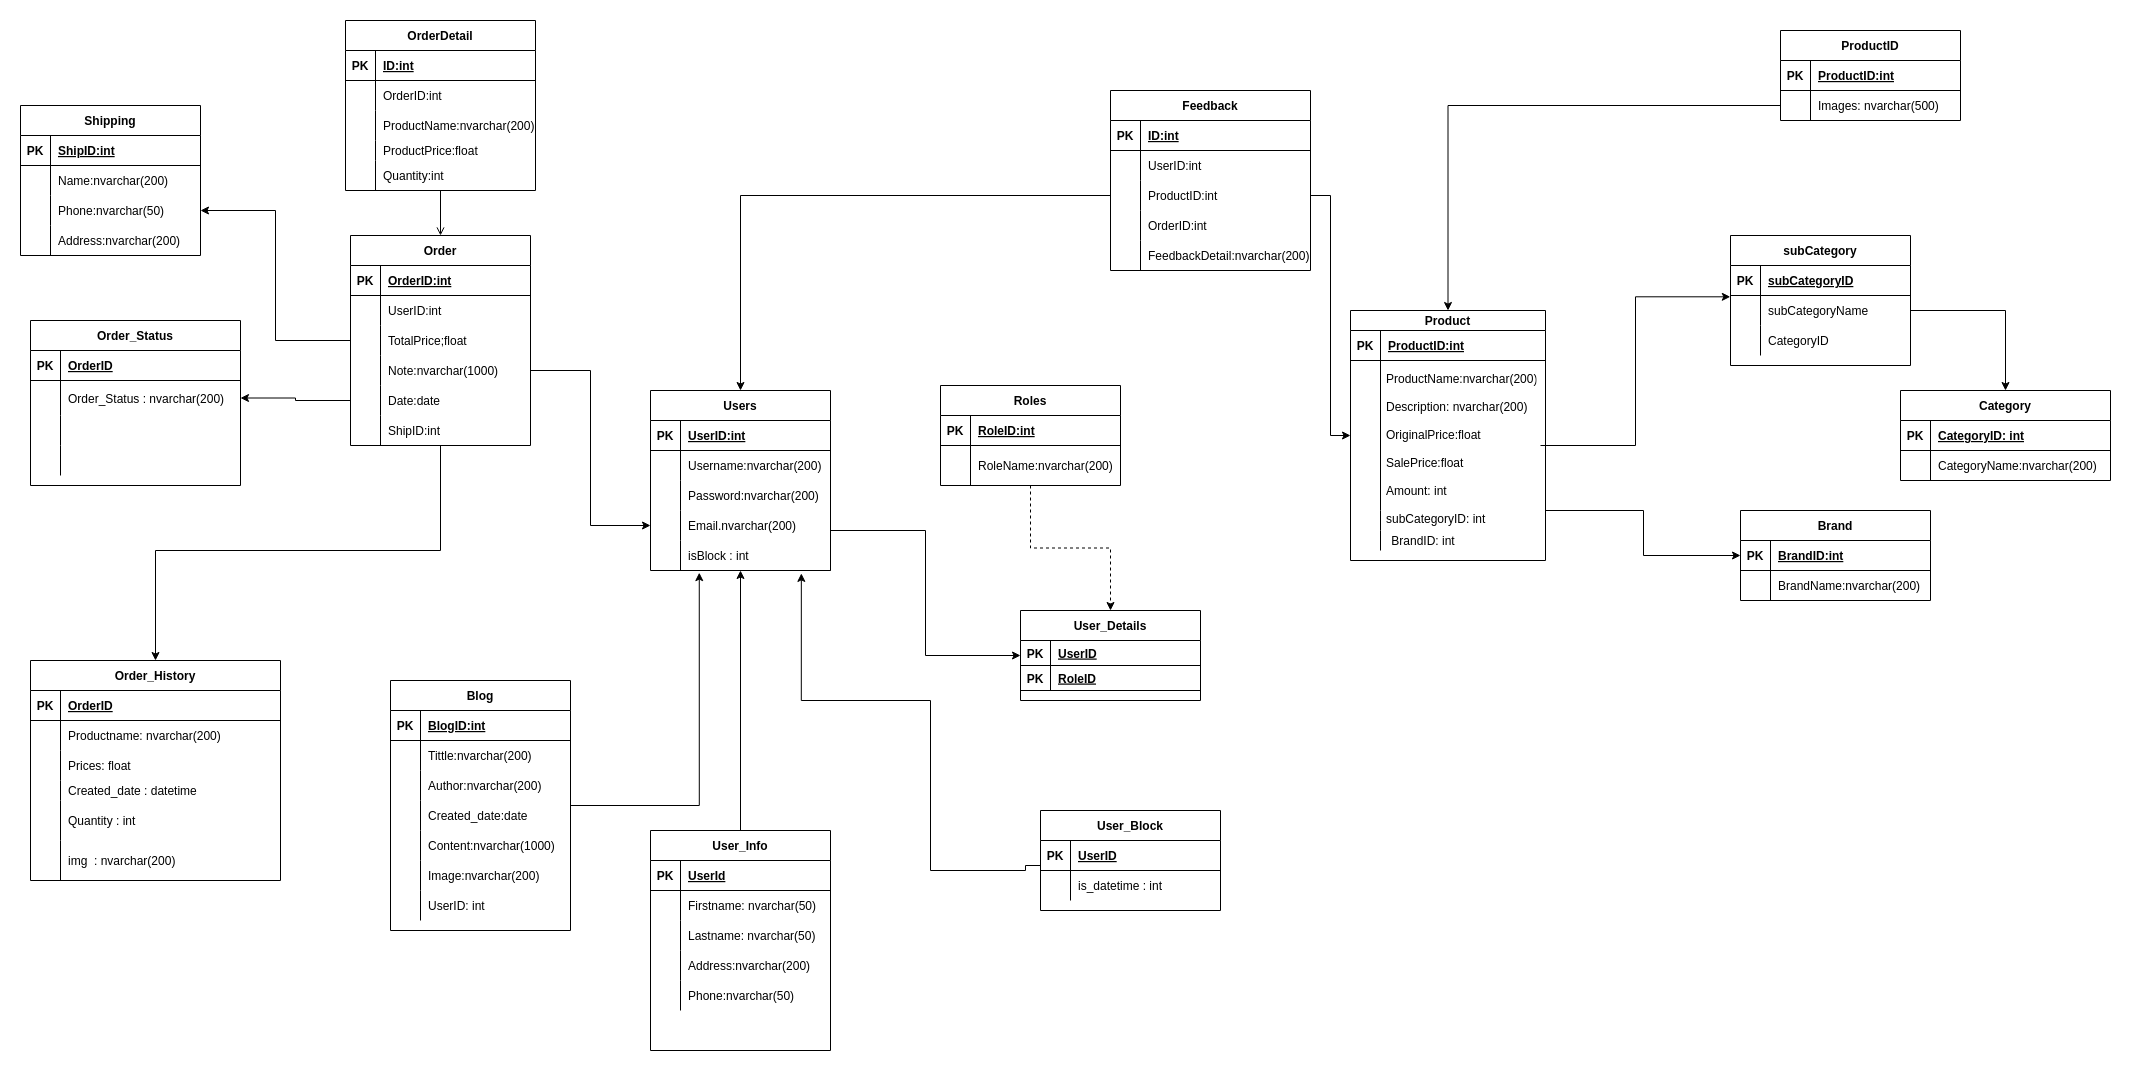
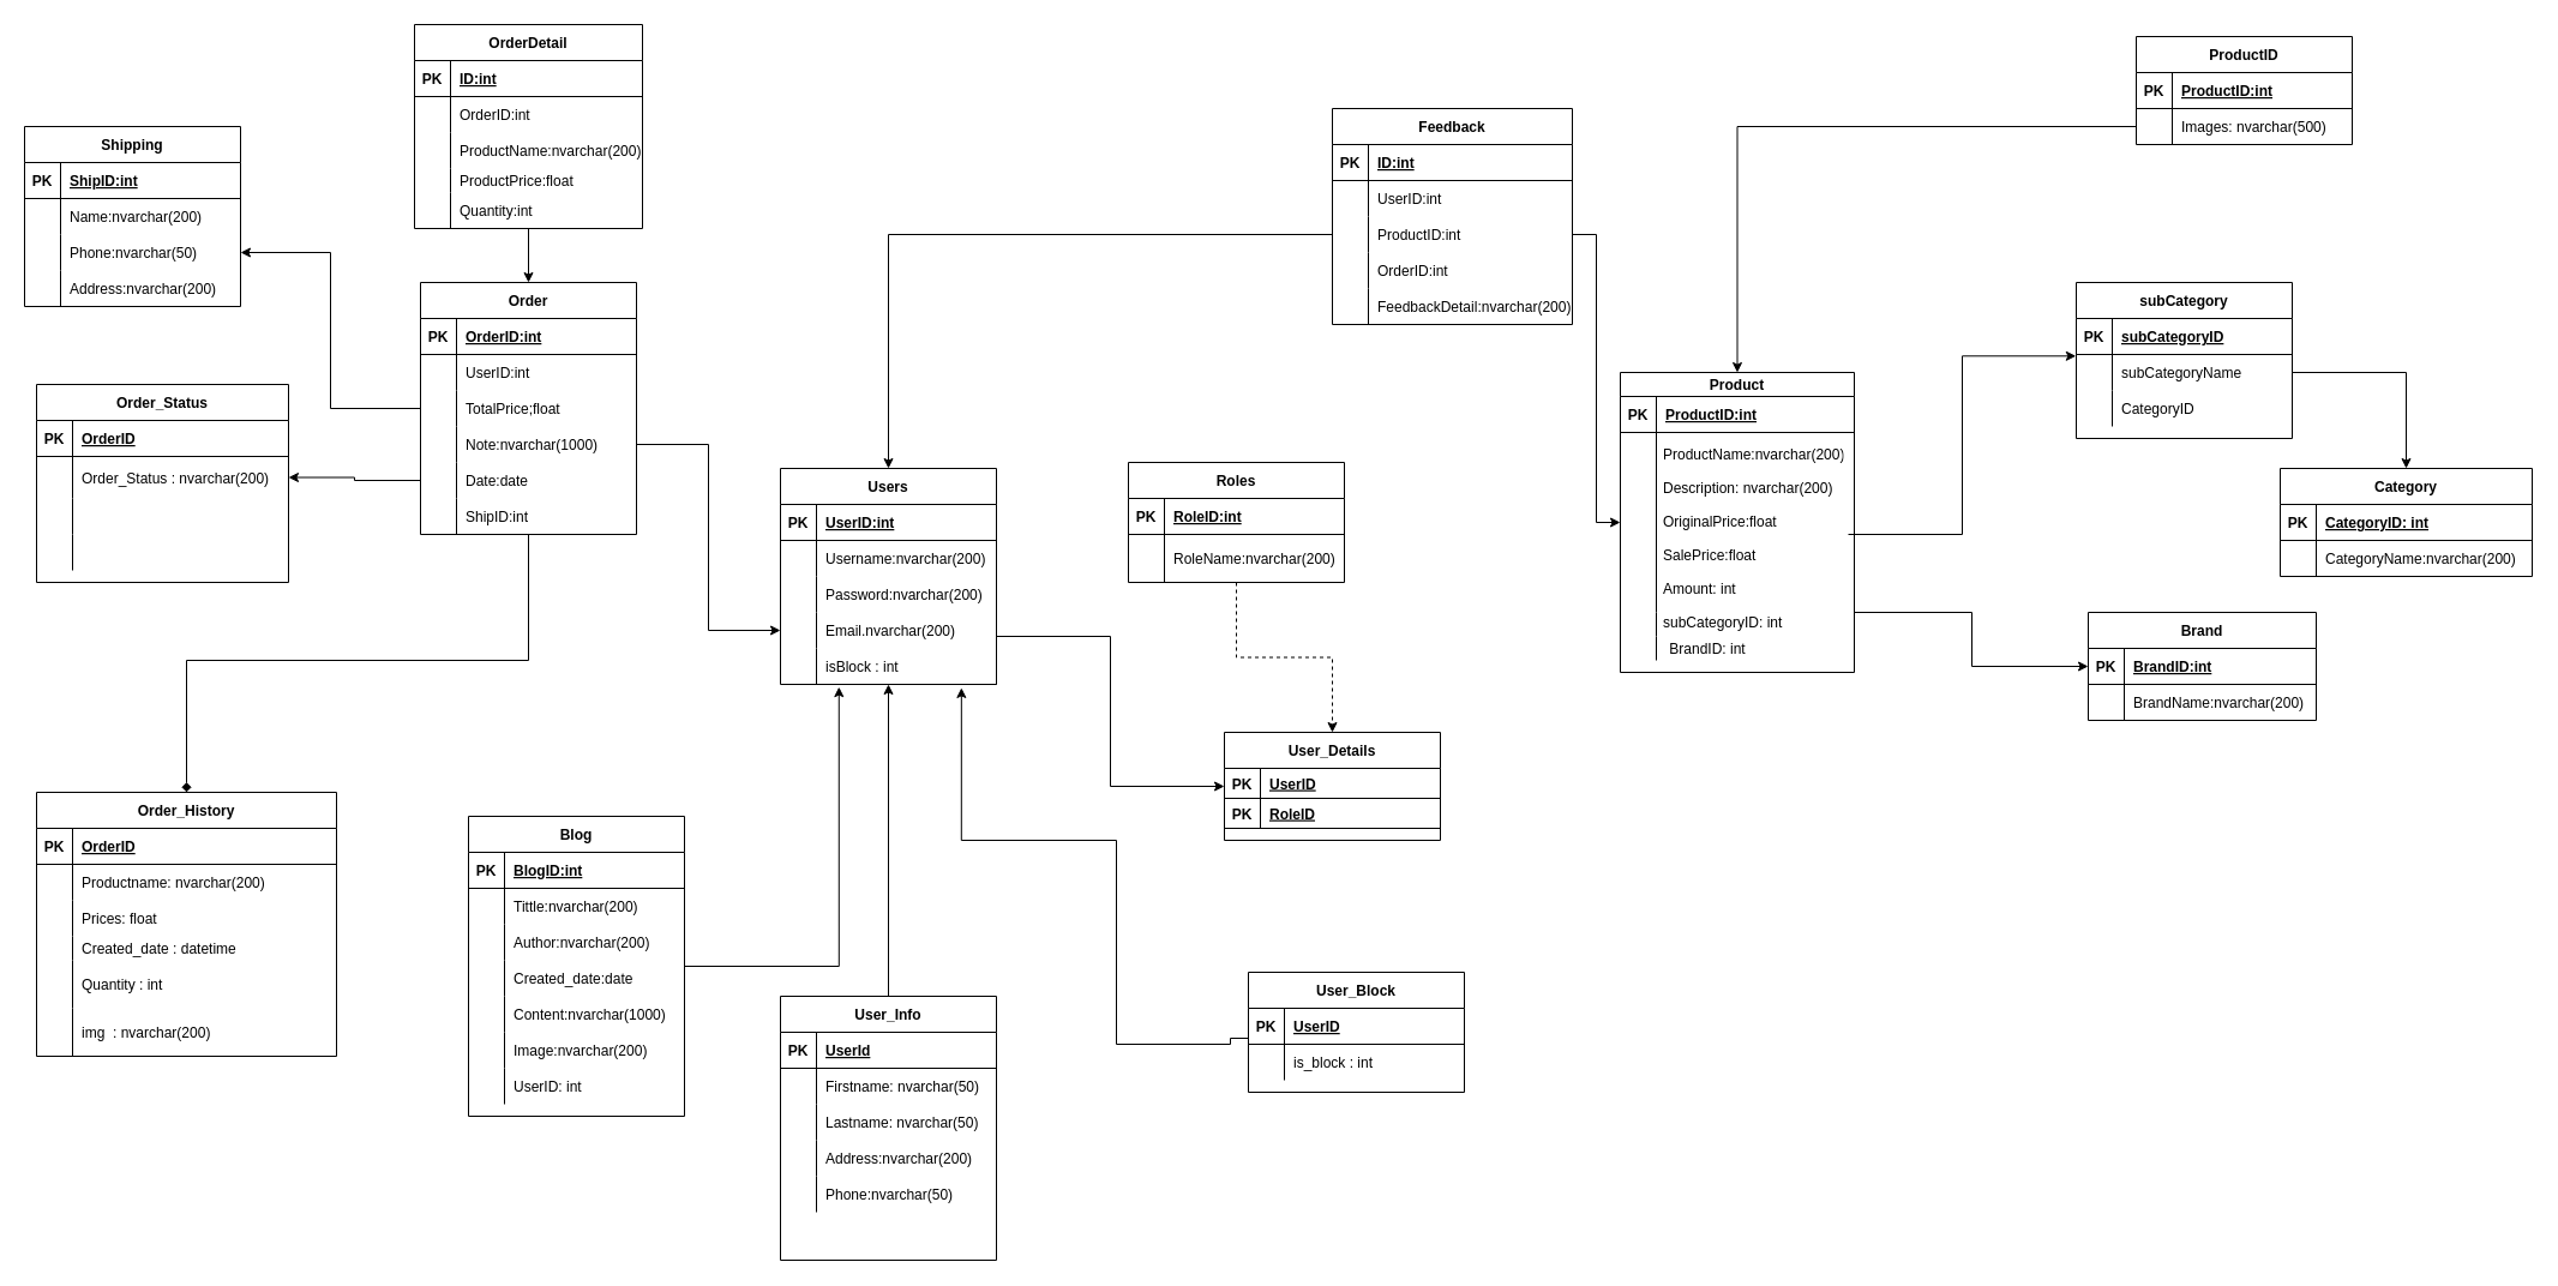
- <mxCell id="95" style="edgeStyle=orthogonalEdgeStyle;rounded=0;orthogonalLoop=1;jettySize=auto;html=1;entryX=0.5;entryY=0;entryDx=0;entryDy=0;endArrow=open;" parent="1" source="96" target="76" edge="1"><mxGeometry relative="1" as="geometry" /></mxCell>
+ <mxCell id="95" style="edgeStyle=orthogonalEdgeStyle;rounded=0;orthogonalLoop=1;jettySize=auto;html=1;entryX=0.5;entryY=0;entryDx=0;entryDy=0;" parent="1" source="96" target="76" edge="1"><mxGeometry relative="1" as="geometry" /></mxCell>
- <mxCell id="75" style="edgeStyle=orthogonalEdgeStyle;rounded=0;orthogonalLoop=1;jettySize=auto;html=1;entryX=0.5;entryY=0;entryDx=0;entryDy=0;" parent="1" source="76" target="171" edge="1"><mxGeometry relative="1" as="geometry"><Array as="points"><mxPoint x="440" y="550" /><mxPoint x="155" y="550" /></Array></mxGeometry></mxCell>
+ <mxCell id="75" style="edgeStyle=orthogonalEdgeStyle;rounded=0;orthogonalLoop=1;jettySize=auto;html=1;entryX=0.5;entryY=0;entryDx=0;entryDy=0;endArrow=diamond;" parent="1" source="76" target="171" edge="1"><mxGeometry relative="1" as="geometry"><Array as="points"><mxPoint x="440" y="550" /><mxPoint x="155" y="550" /></Array></mxGeometry></mxCell>
- <mxCell id="222" value="is_datetime : int" style="shape=partialRectangle;connectable=0;fillColor=none;top=0;left=0;bottom=0;right=0;align=left;spacingLeft=6;overflow=hidden;" parent="220" vertex="1"><mxGeometry x="30" width="150" height="30" as="geometry"><mxRectangle width="150" height="30" as="alternateBounds" /></mxGeometry></mxCell>
+ <mxCell id="222" value="is_block : int" style="shape=partialRectangle;connectable=0;fillColor=none;top=0;left=0;bottom=0;right=0;align=left;spacingLeft=6;overflow=hidden;" parent="220" vertex="1"><mxGeometry x="30" width="150" height="30" as="geometry"><mxRectangle width="150" height="30" as="alternateBounds" /></mxGeometry></mxCell>
